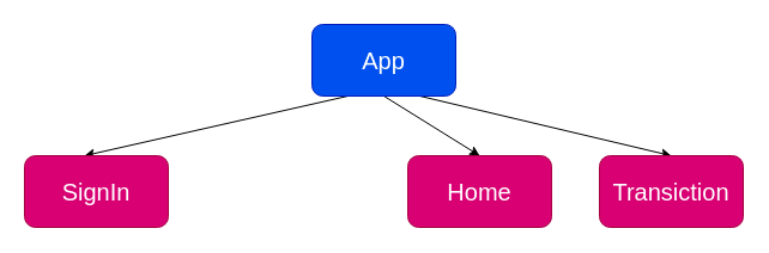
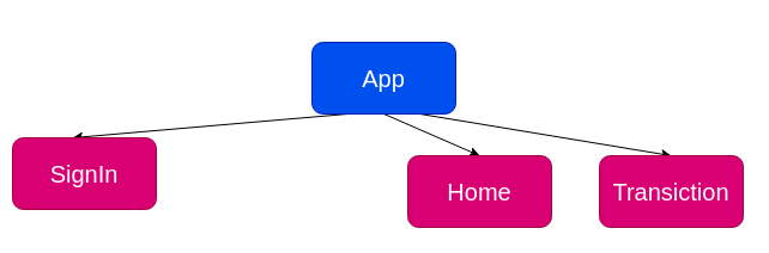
- <mxCell id="5" value="&lt;font style=&quot;font-size: 20px;&quot;&gt;App&lt;/font&gt;" style="whiteSpace=wrap;html=1;fillColor=#0050ef;fontColor=#ffffff;strokeColor=#001DBC;rounded=1;" vertex="1" parent="1"><mxGeometry x="260" y="20" width="120" height="60" as="geometry" /></mxCell>
+ <mxCell id="5" value="&lt;font style=&quot;font-size: 20px;&quot;&gt;App&lt;/font&gt;" style="whiteSpace=wrap;html=1;fillColor=#0050ef;fontColor=#ffffff;strokeColor=#001DBC;rounded=1;" vertex="1" parent="1"><mxGeometry x="260" y="35" width="120" height="60" as="geometry" /></mxCell>
- <mxCell id="6" value="&lt;font style=&quot;font-size: 20px;&quot;&gt;SignIn&lt;/font&gt;" style="whiteSpace=wrap;html=1;fillColor=#d80073;fontColor=#ffffff;strokeColor=#A50040;rounded=1;" vertex="1" parent="1"><mxGeometry x="20" y="130" width="120" height="60" as="geometry" /></mxCell>
+ <mxCell id="6" value="&lt;font style=&quot;font-size: 20px;&quot;&gt;SignIn&lt;/font&gt;" style="whiteSpace=wrap;html=1;fillColor=#d80073;fontColor=#ffffff;strokeColor=#A50040;rounded=1;" vertex="1" parent="1"><mxGeometry x="10" y="115" width="120" height="60" as="geometry" /></mxCell>
